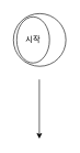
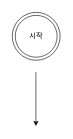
- <mxCell id="4" value="시작" style="ellipse;whiteSpace=wrap;html=1;aspect=fixed;" vertex="1" parent="2"><mxGeometry x="5" y="5" width="50" height="70" as="geometry" /></mxCell>
+ <mxCell id="4" value="시작" style="ellipse;whiteSpace=wrap;html=1;aspect=fixed;" vertex="1" parent="2"><mxGeometry x="5" y="5" width="70" height="70" as="geometry" /></mxCell>
